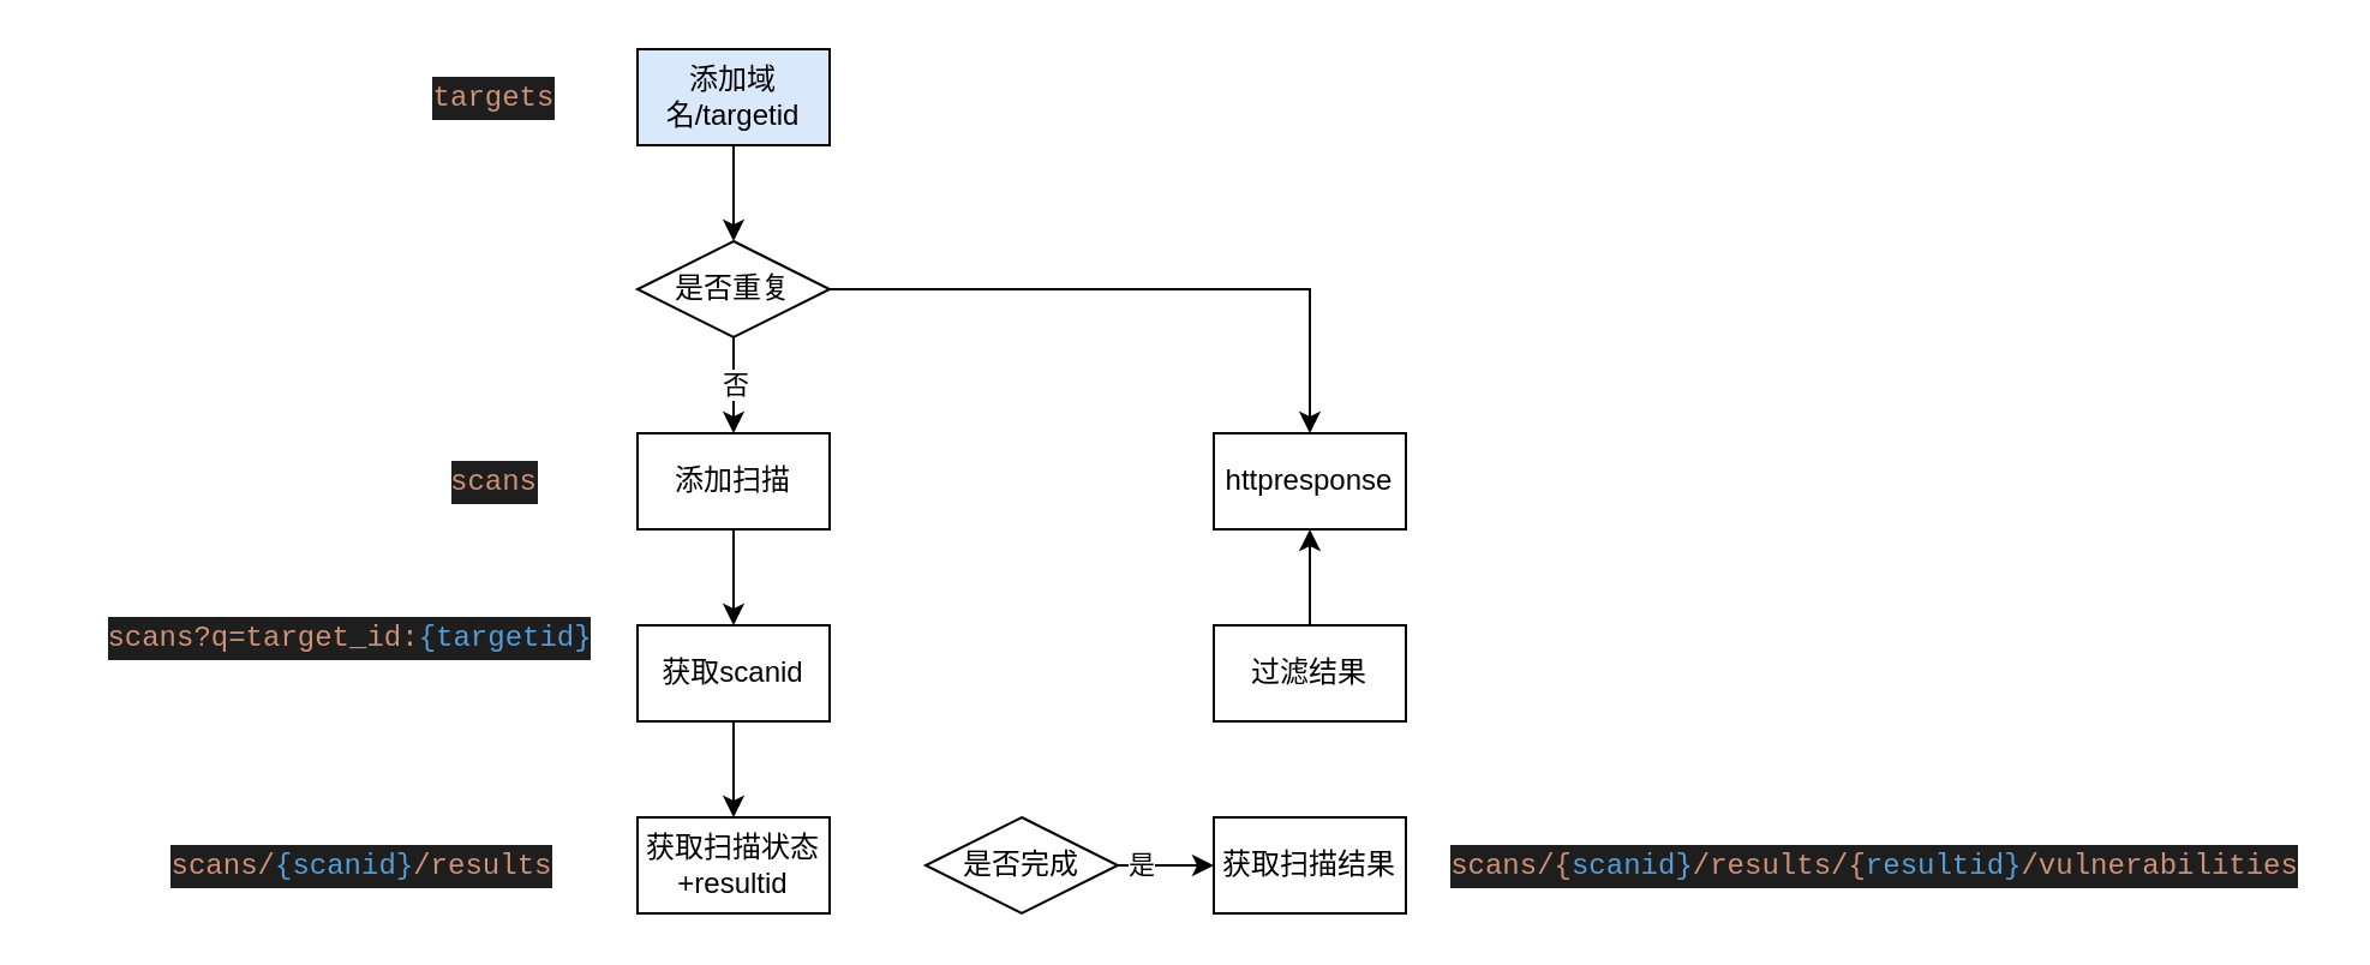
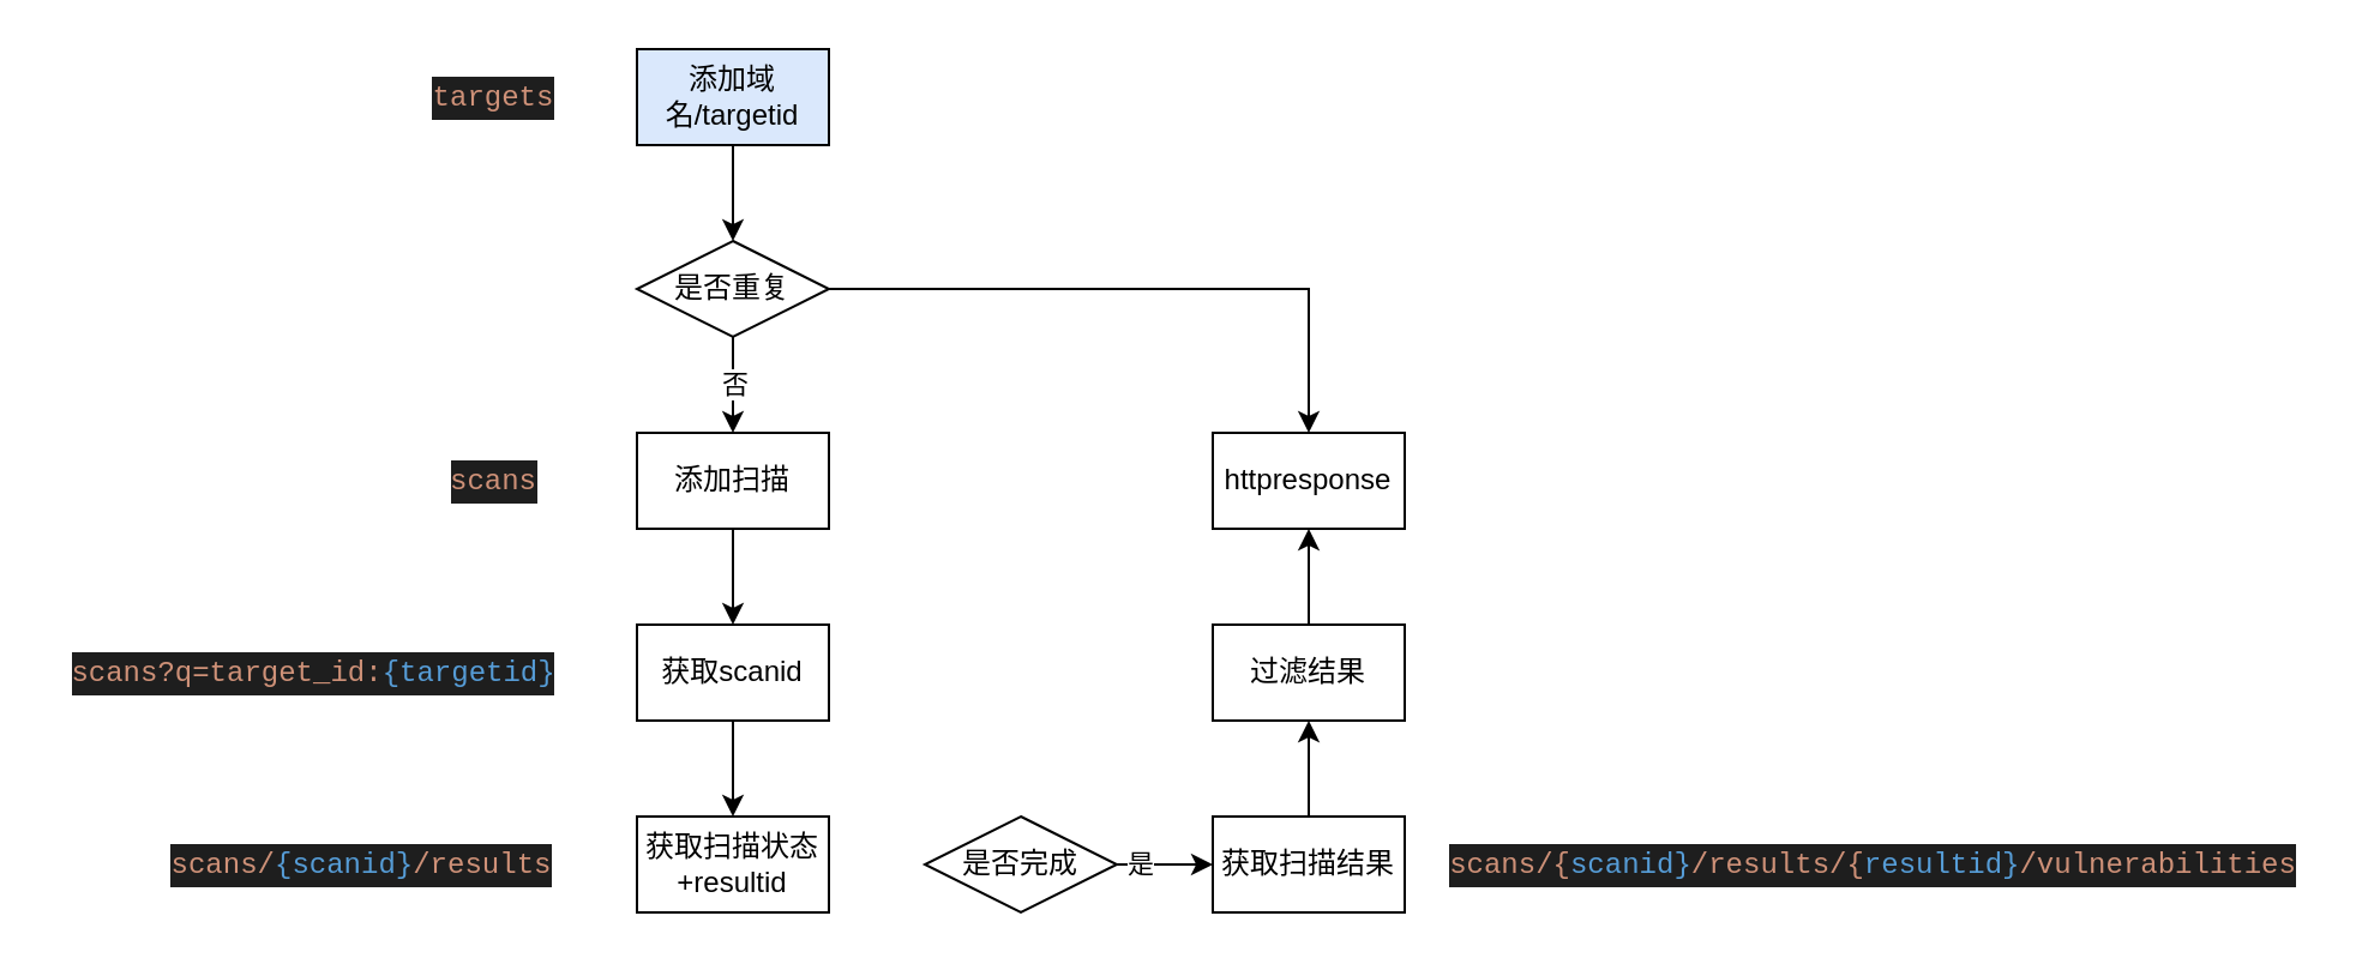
- <mxCell id="17" value="&lt;div style=&quot;color: rgb(212 , 212 , 212) ; background-color: rgb(30 , 30 , 30) ; font-family: &amp;#34;menlo&amp;#34; , &amp;#34;monaco&amp;#34; , &amp;#34;courier new&amp;#34; , monospace ; line-height: 18px&quot;&gt;&lt;span style=&quot;color: #ce9178&quot;&gt;scans?q=target_id:&lt;/span&gt;&lt;span style=&quot;color: #569cd6&quot;&gt;{targetid}&lt;/span&gt;&lt;/div&gt;" style="text;html=1;align=center;verticalAlign=middle;resizable=0;points=[];autosize=1;" vertex="1" parent="1"><mxGeometry x="35" y="255" width="220" height="20" as="geometry" /></mxCell>
+ <mxCell id="17" value="&lt;div style=&quot;color: rgb(212 , 212 , 212) ; background-color: rgb(30 , 30 , 30) ; font-family: &amp;#34;menlo&amp;#34; , &amp;#34;monaco&amp;#34; , &amp;#34;courier new&amp;#34; , monospace ; line-height: 18px&quot;&gt;&lt;span style=&quot;color: #ce9178&quot;&gt;scans?q=target_id:&lt;/span&gt;&lt;span style=&quot;color: #569cd6&quot;&gt;{targetid}&lt;/span&gt;&lt;/div&gt;" style="text;html=1;align=center;verticalAlign=middle;resizable=0;points=[];autosize=1;" vertex="1" parent="1"><mxGeometry x="20" y="270" width="220" height="20" as="geometry" /></mxCell>
+ <mxCell id="22" value="" style="edgeStyle=orthogonalEdgeStyle;rounded=0;orthogonalLoop=1;jettySize=auto;html=1;" edge="1" parent="1" source="23" target="14"><mxGeometry relative="1" as="geometry" /></mxCell>
